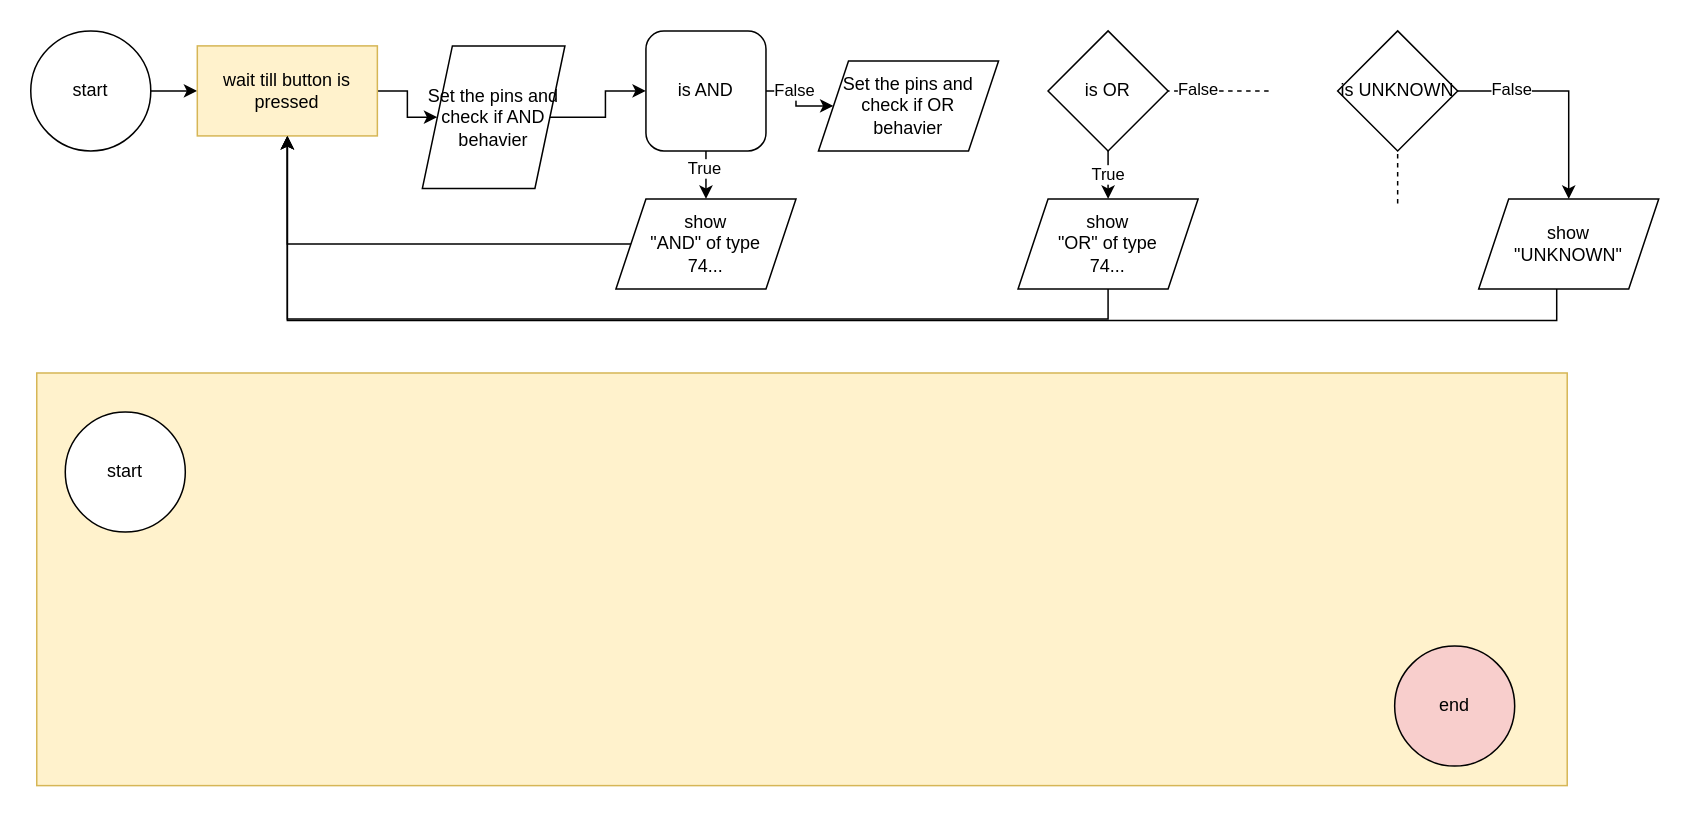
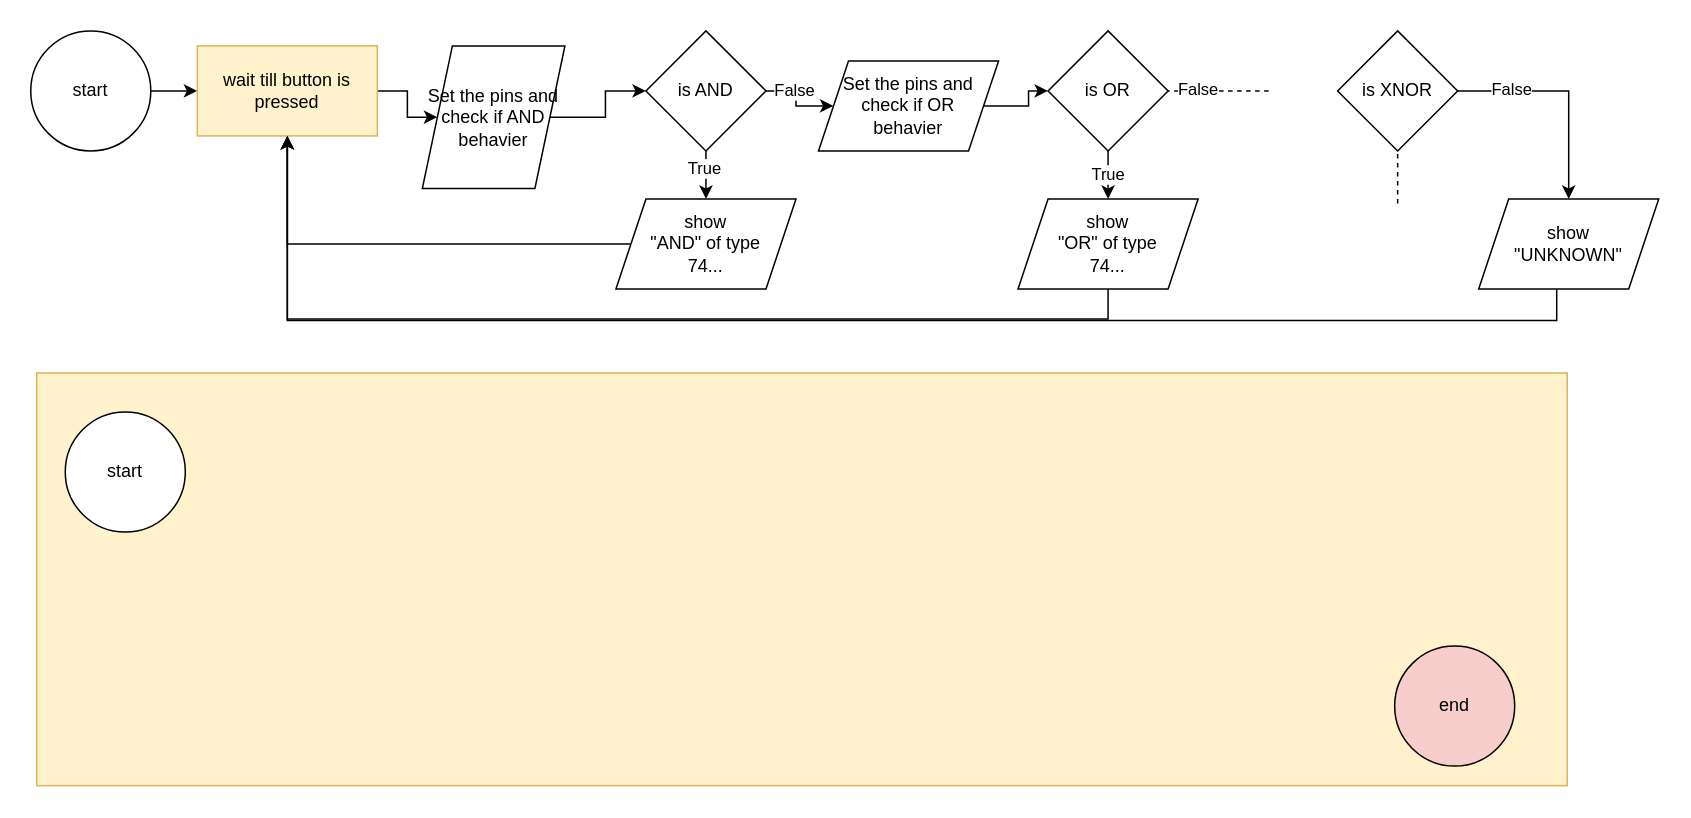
- <mxCell id="10" value="is AND" style="whiteSpace=wrap;html=1;rounded=1;" vertex="1" parent="1"><mxGeometry x="430" y="20" width="80" height="80" as="geometry" /></mxCell>
+ <mxCell id="10" value="is AND" style="rhombus;whiteSpace=wrap;html=1;" vertex="1" parent="1"><mxGeometry x="430" y="20" width="80" height="80" as="geometry" /></mxCell>
- <mxCell id="28" value="is UNKNOWN" style="rhombus;whiteSpace=wrap;html=1;" vertex="1" parent="1"><mxGeometry x="891" y="20" width="80" height="80" as="geometry" /></mxCell>
+ <mxCell id="28" value="is XNOR" style="rhombus;whiteSpace=wrap;html=1;" vertex="1" parent="1"><mxGeometry x="891" y="20" width="80" height="80" as="geometry" /></mxCell>
+ <mxCell id="16" value="" style="edgeStyle=orthogonalEdgeStyle;rounded=0;orthogonalLoop=1;jettySize=auto;html=1;" edge="1" parent="1" source="17" target="19"><mxGeometry relative="1" as="geometry" /></mxCell>
